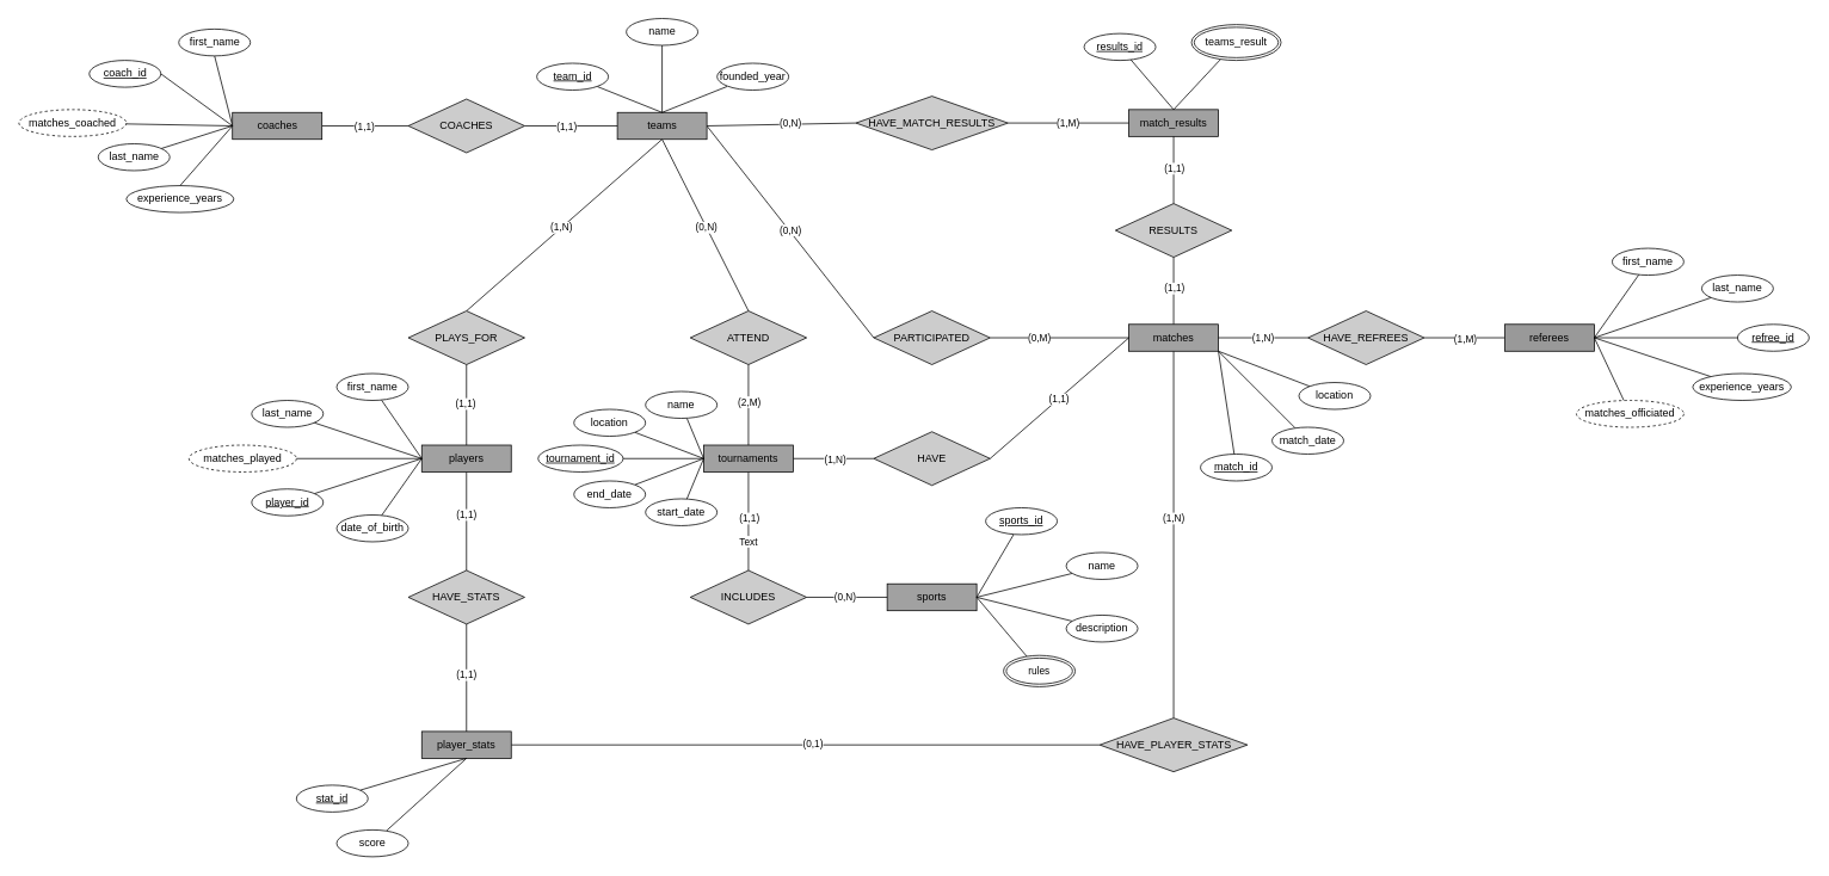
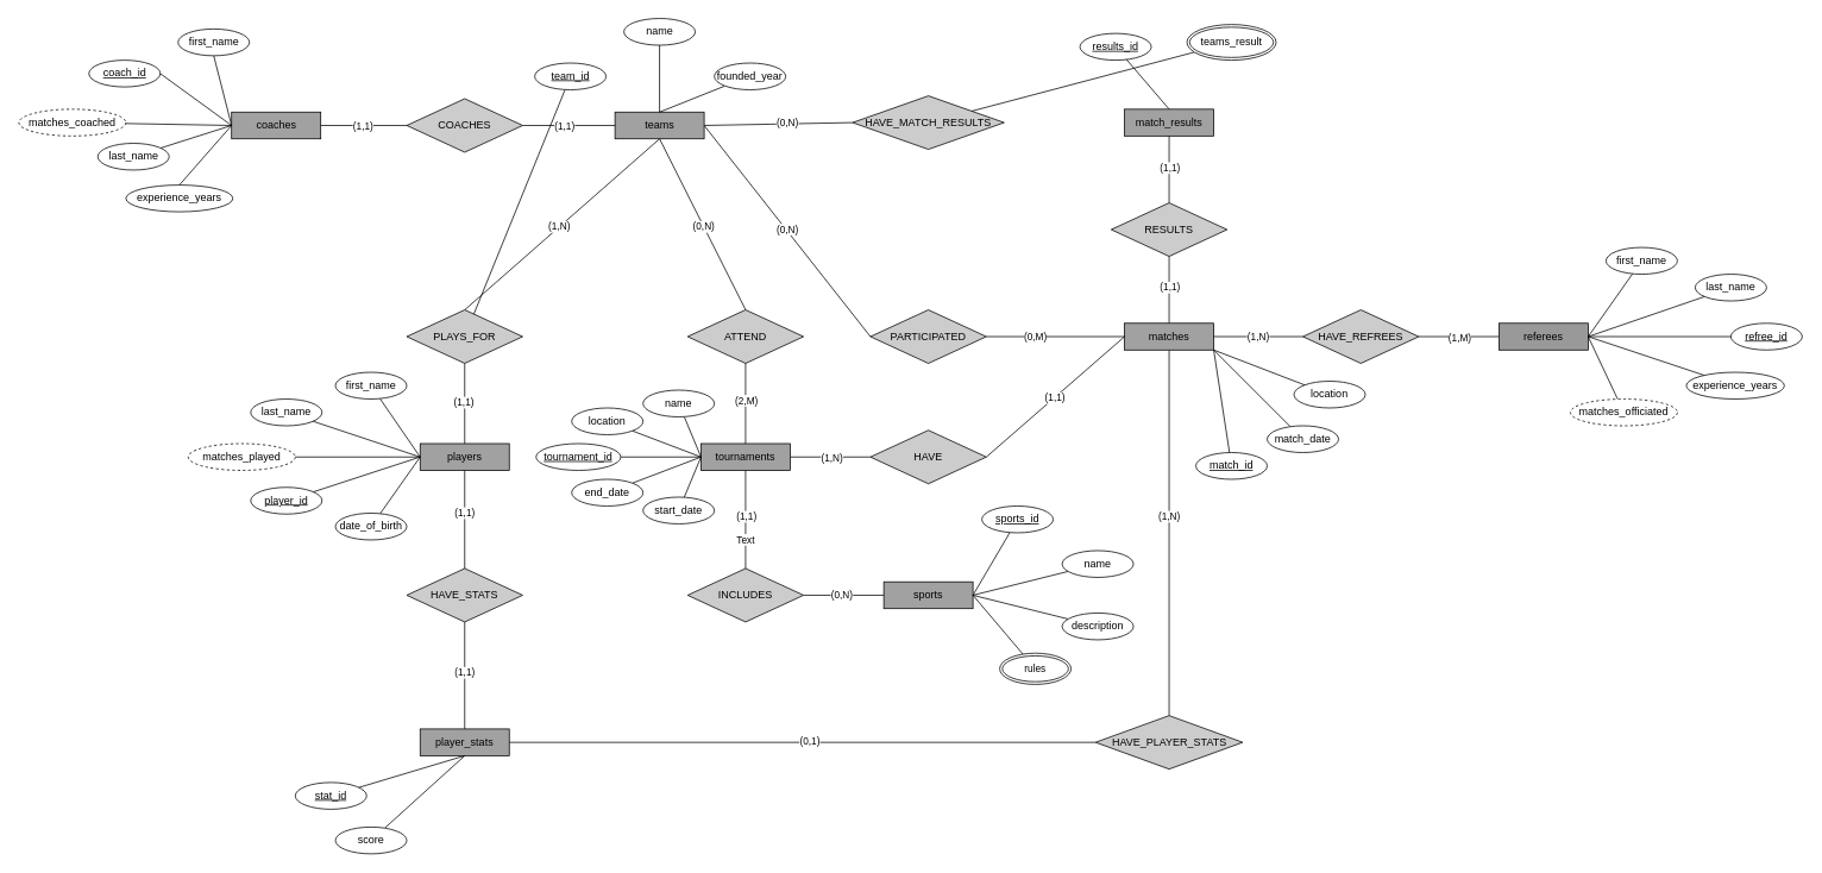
- <mxCell id="129" style="rounded=0;orthogonalLoop=1;jettySize=auto;html=1;entryX=0.5;entryY=0;entryDx=0;entryDy=0;endArrow=none;endFill=0;" edge="1" parent="1" source="130" target="14"><mxGeometry relative="1" as="geometry" /></mxCell>
+ <mxCell id="129" style="rounded=0;orthogonalLoop=1;jettySize=auto;html=1;endArrow=none;endFill=0;" edge="1" parent="1" source="130" target="61"><mxGeometry relative="1" as="geometry" /></mxCell>
- <mxCell id="75" style="rounded=0;orthogonalLoop=1;jettySize=auto;html=1;entryX=0.5;entryY=0;entryDx=0;entryDy=0;endArrow=none;endFill=0;" parent="1" source="76" target="13" edge="1"><mxGeometry relative="1" as="geometry" /></mxCell>
+ <mxCell id="75" style="rounded=0;orthogonalLoop=1;jettySize=auto;html=1;endArrow=none;endFill=0;" parent="1" source="76" target="36" edge="1"><mxGeometry relative="1" as="geometry" /></mxCell>
- <mxCell id="59" style="rounded=0;orthogonalLoop=1;jettySize=auto;html=1;exitX=1;exitY=0.5;exitDx=0;exitDy=0;entryX=0;entryY=0.5;entryDx=0;entryDy=0;endArrow=none;endFill=0;" parent="1" source="61" target="14" edge="1"><mxGeometry relative="1" as="geometry" /></mxCell>
- <mxCell id="60" value="(1,M)" style="edgeLabel;html=1;align=center;verticalAlign=middle;resizable=0;points=[];" parent="59" vertex="1" connectable="0"><mxGeometry x="-0.028" relative="1" as="geometry"><mxPoint as="offset" /></mxGeometry></mxCell>
